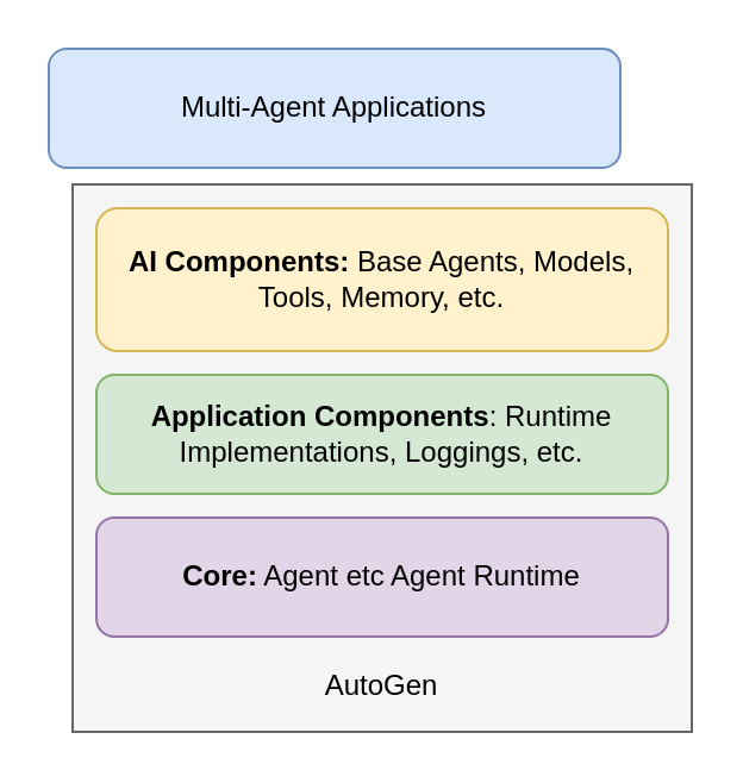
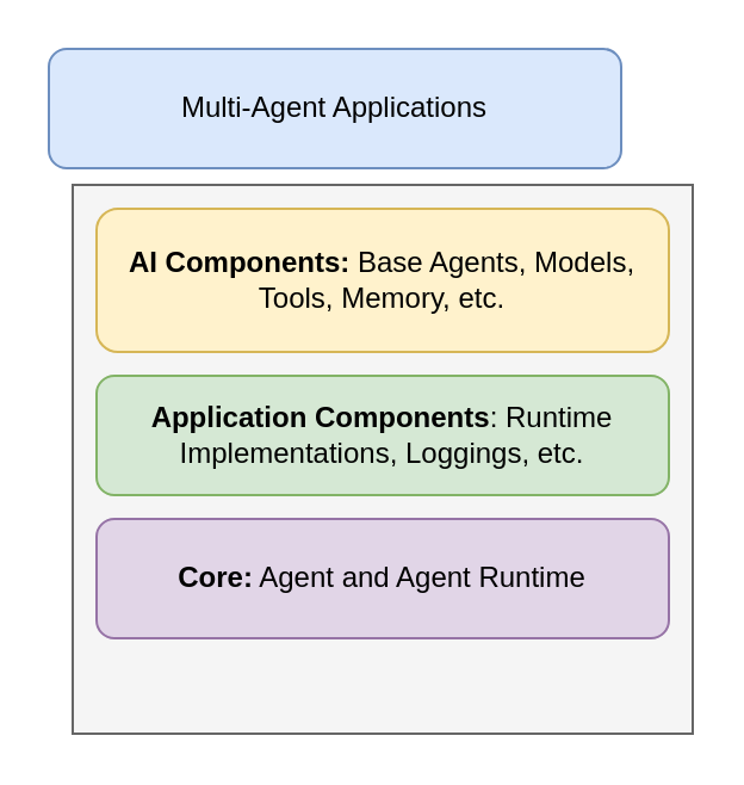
- <mxCell id="3" value="&lt;b&gt;Core:&lt;/b&gt; Agent etc Agent Runtime" style="rounded=1;whiteSpace=wrap;html=1;fillColor=#e1d5e7;strokeColor=#9673a6;" parent="1" vertex="1"><mxGeometry x="40" y="217" width="240" height="50" as="geometry" /></mxCell>
+ <mxCell id="3" value="&lt;b&gt;Core:&lt;/b&gt; Agent and Agent Runtime" style="rounded=1;whiteSpace=wrap;html=1;fillColor=#e1d5e7;strokeColor=#9673a6;" parent="1" vertex="1"><mxGeometry x="40" y="217" width="240" height="50" as="geometry" /></mxCell>
- <mxCell id="7" value="AutoGen" style="text;html=1;align=center;verticalAlign=middle;whiteSpace=wrap;rounded=0;" parent="1" vertex="1"><mxGeometry x="130" y="273" width="60" height="30" as="geometry" /></mxCell>
